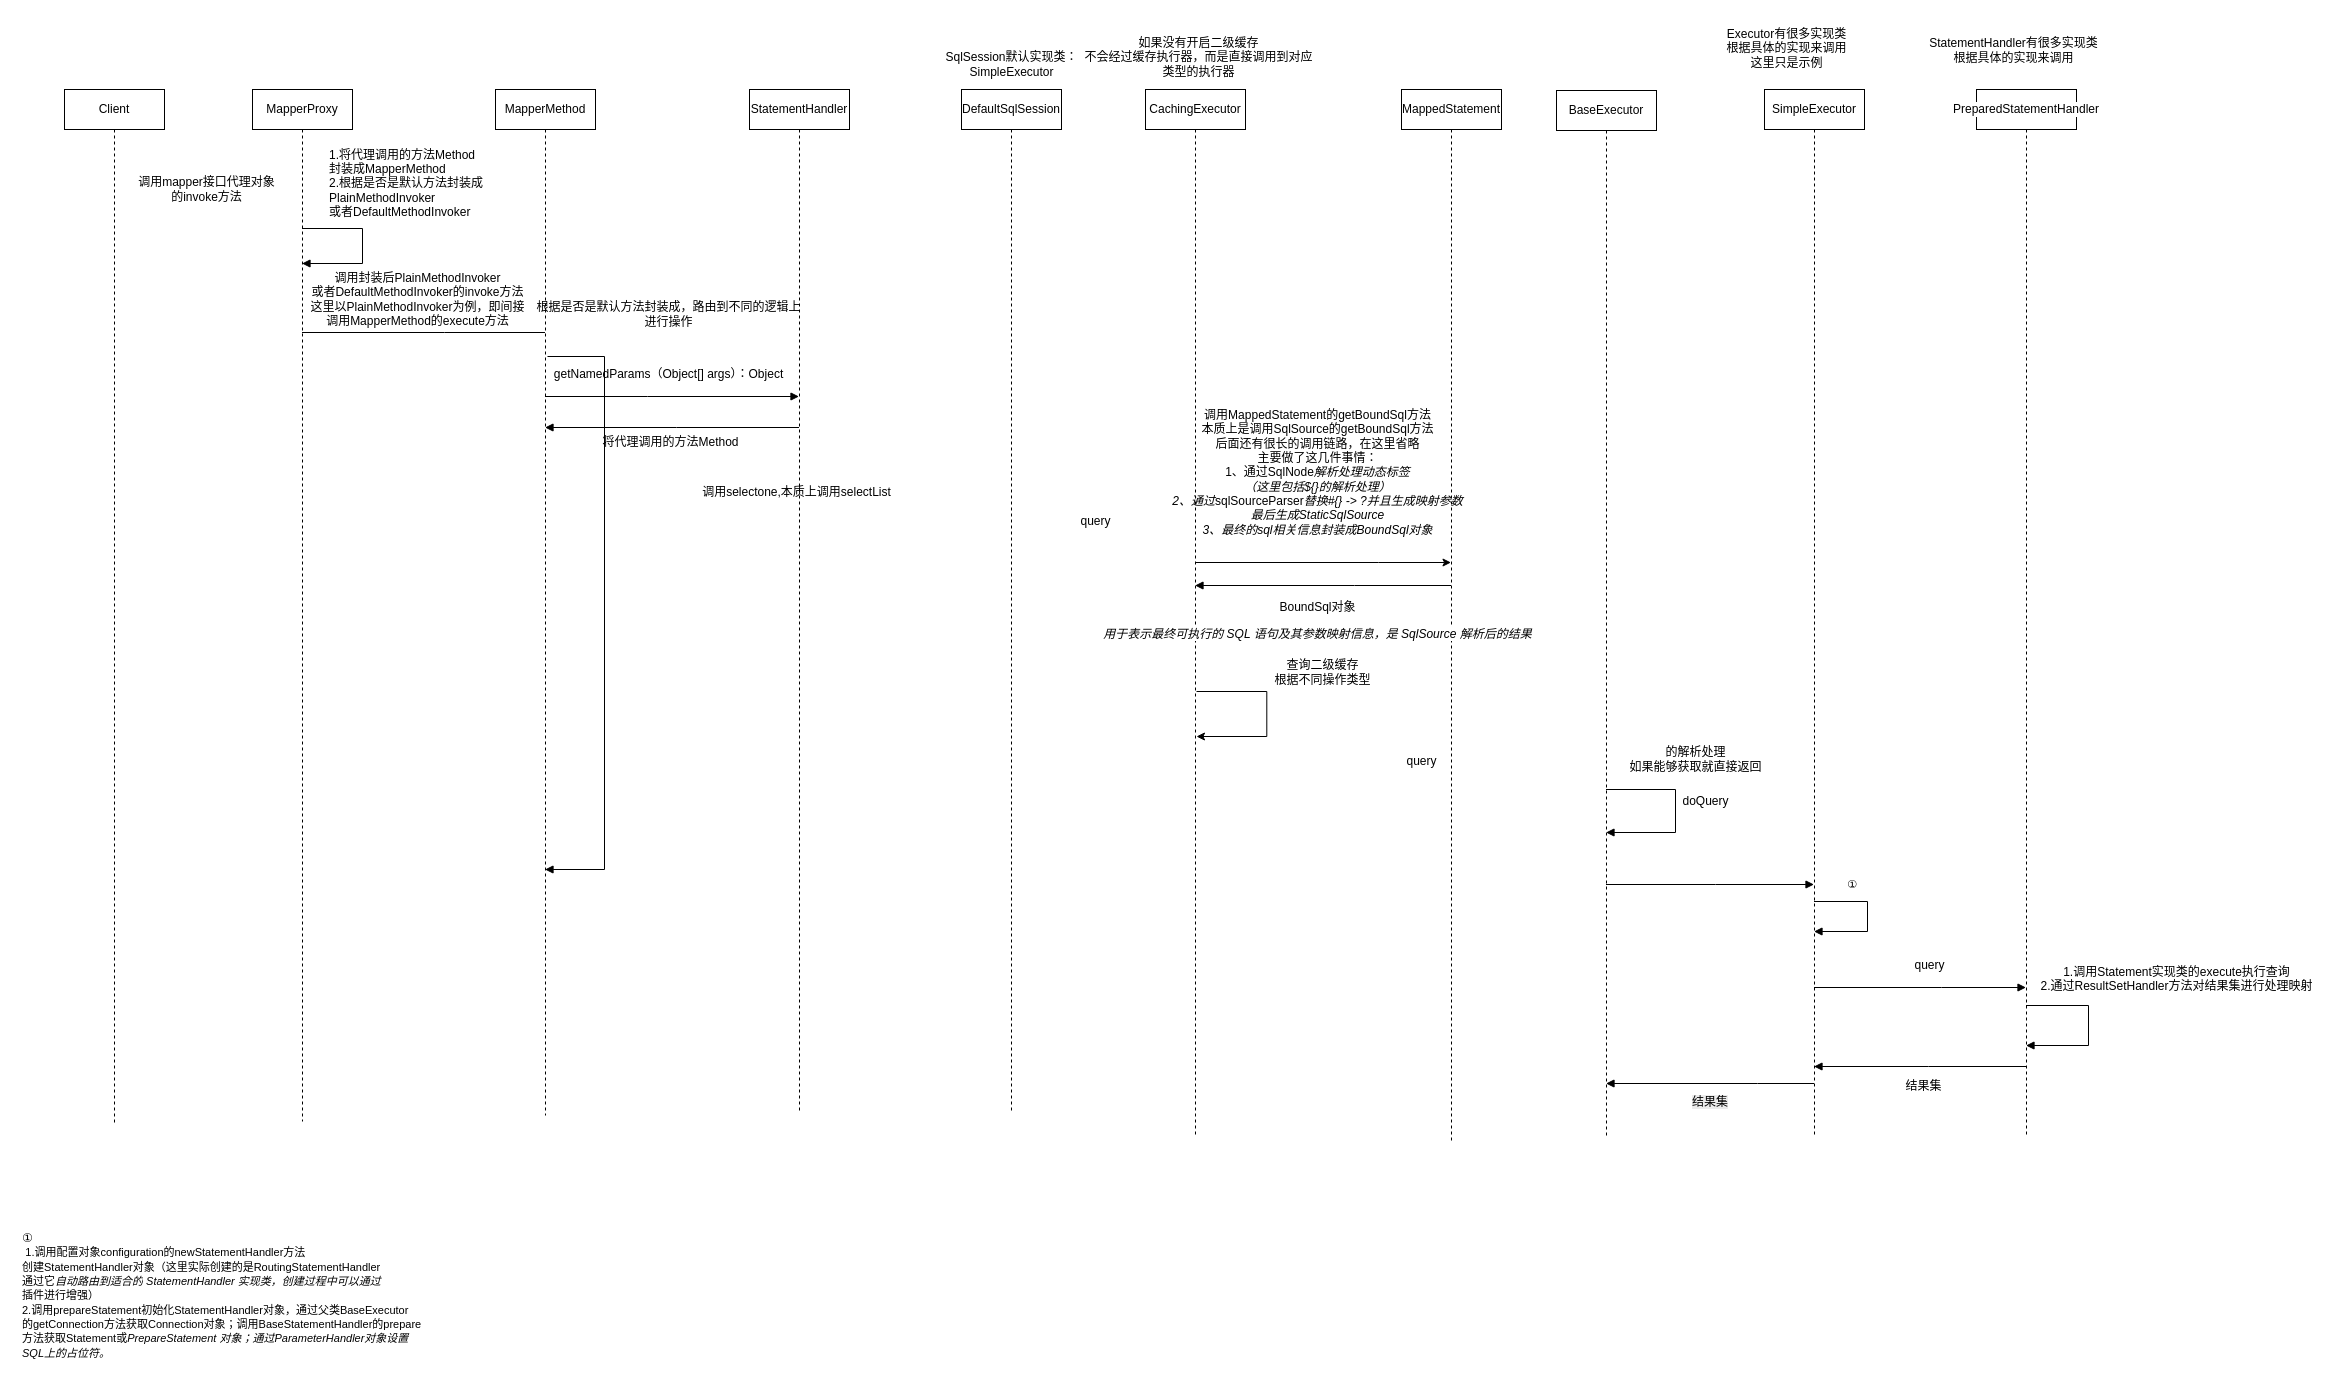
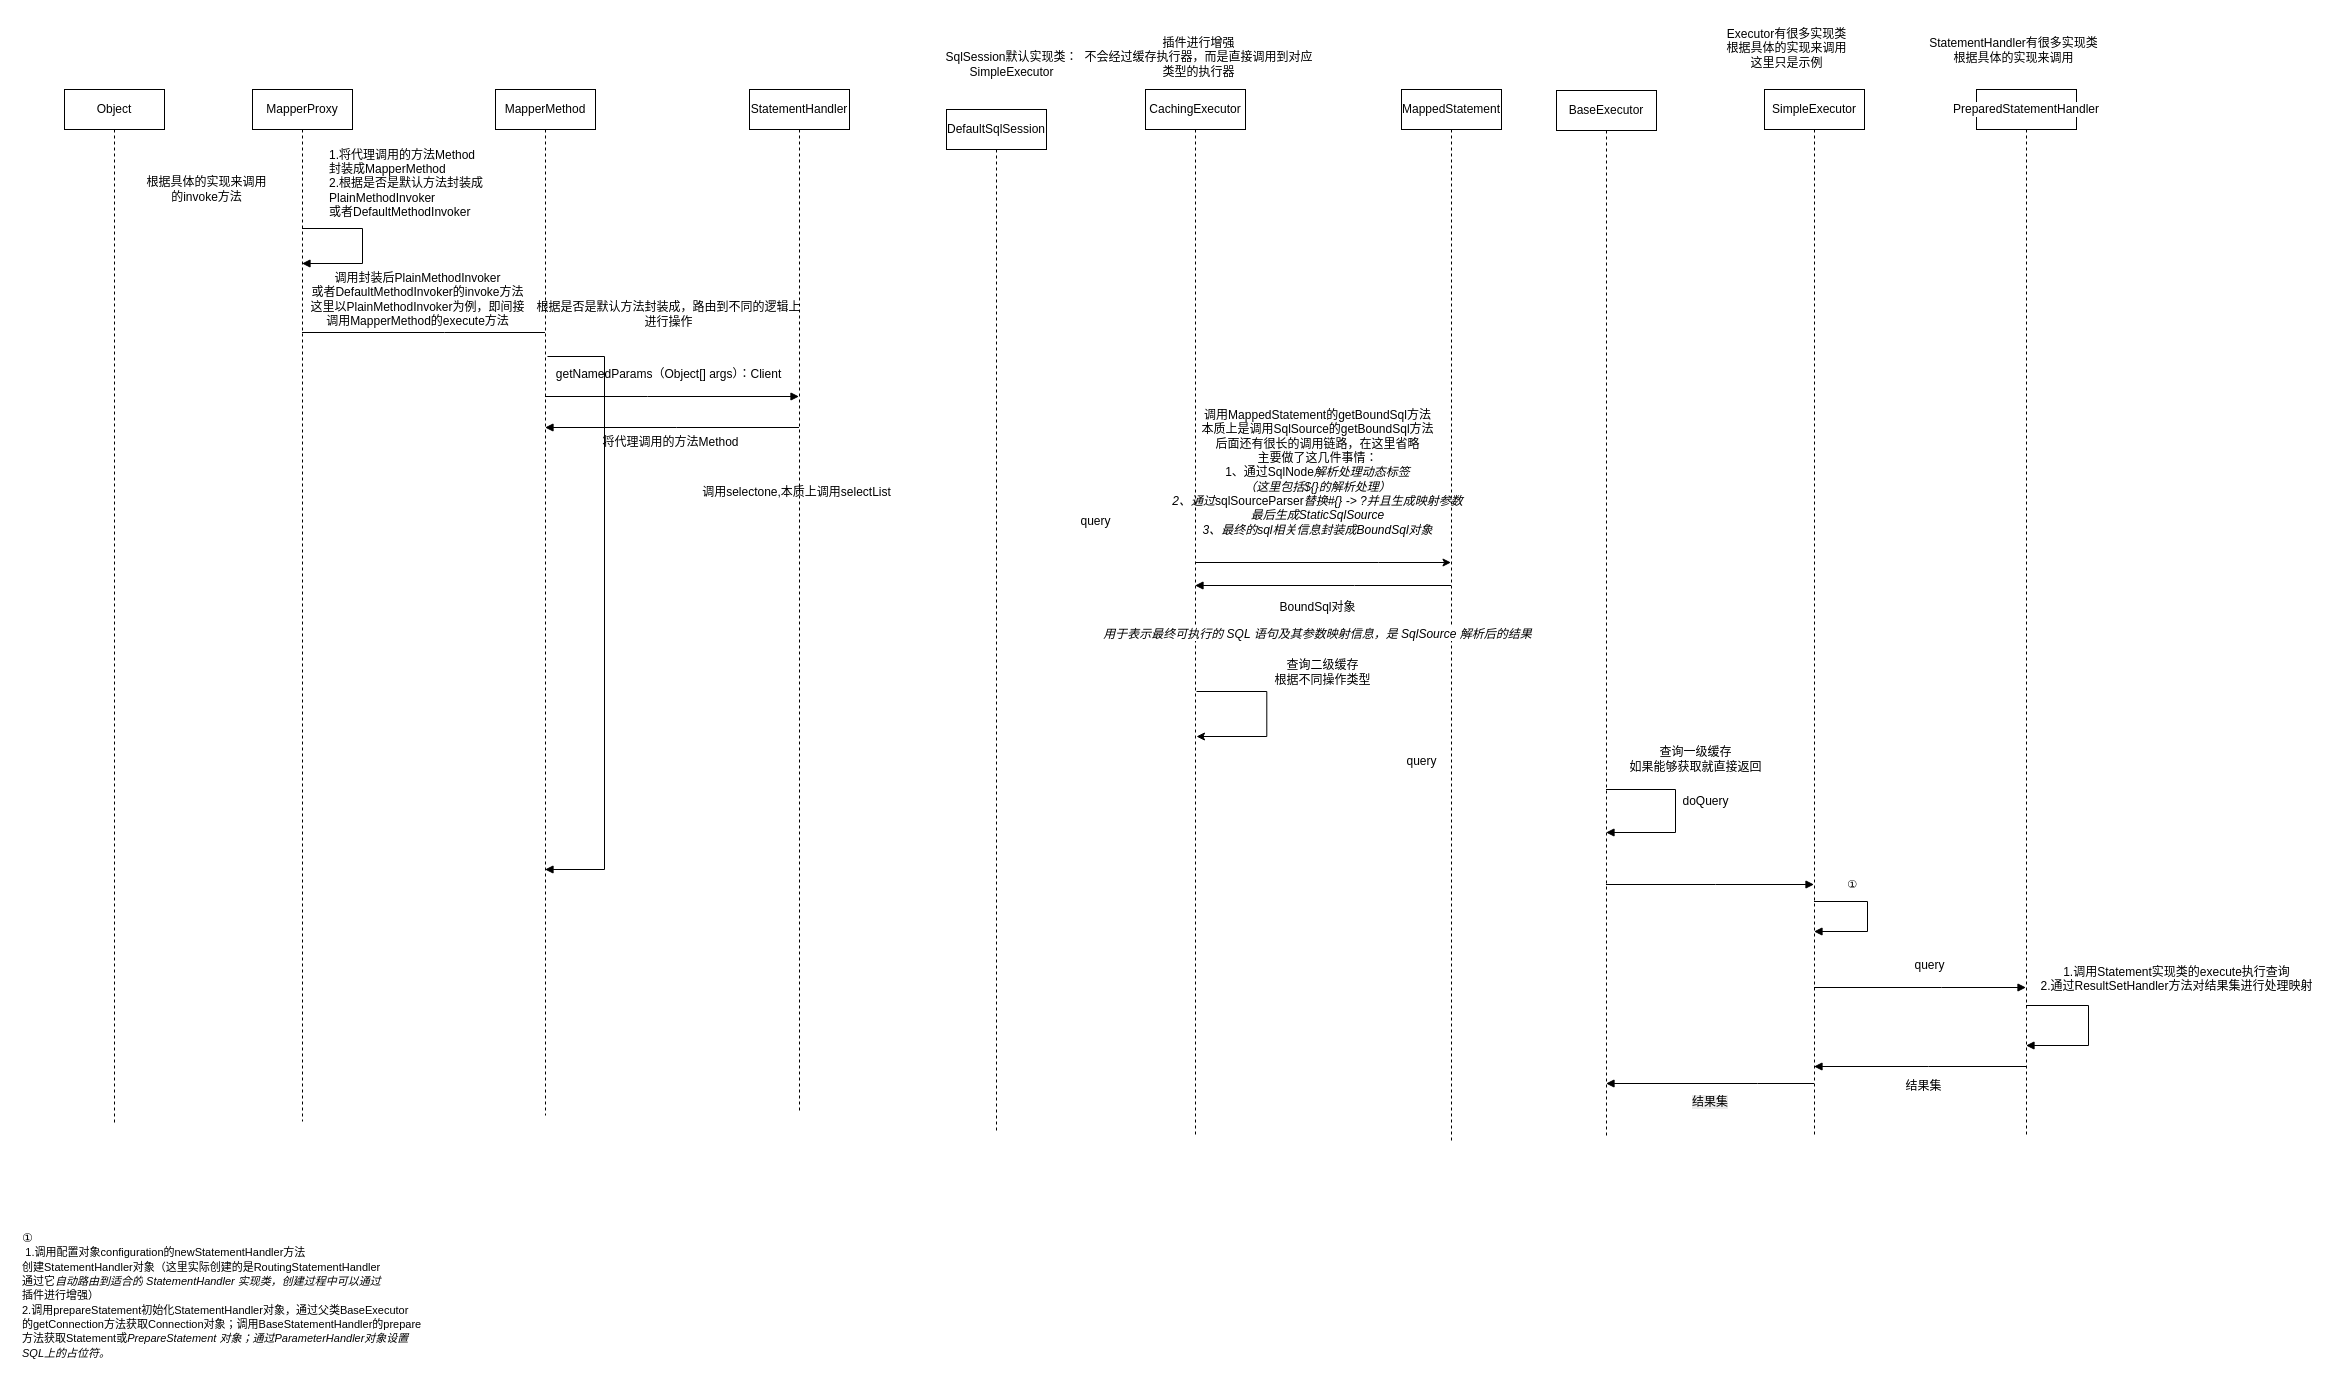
- <mxCell id="23" value="如果没有开启二级缓存&lt;div&gt;不会经过缓存执行器，而是直接调用到对应&lt;/div&gt;&lt;div&gt;类型的执行器&lt;/div&gt;" style="text;html=1;align=center;verticalAlign=middle;resizable=0;points=[];autosize=1;strokeColor=none;fillColor=none;" vertex="1" parent="1"><mxGeometry x="1075" y="29" width="246" height="55" as="geometry" /></mxCell>
+ <mxCell id="23" value="插件进行增强&lt;div&gt;不会经过缓存执行器，而是直接调用到对应&lt;/div&gt;&lt;div&gt;类型的执行器&lt;/div&gt;" style="text;html=1;align=center;verticalAlign=middle;resizable=0;points=[];autosize=1;strokeColor=none;fillColor=none;" vertex="1" parent="1"><mxGeometry x="1075" y="29" width="246" height="55" as="geometry" /></mxCell>
- <mxCell id="6" value="Client" style="shape=umlLifeline;perimeter=lifelinePerimeter;whiteSpace=wrap;html=1;container=1;dropTarget=0;collapsible=0;recursiveResize=0;outlineConnect=0;portConstraint=eastwest;newEdgeStyle={&quot;curved&quot;:0,&quot;rounded&quot;:0};" vertex="1" parent="1"><mxGeometry x="64" y="89" width="100" height="1035" as="geometry" /></mxCell>
+ <mxCell id="6" value="Object" style="shape=umlLifeline;perimeter=lifelinePerimeter;whiteSpace=wrap;html=1;container=1;dropTarget=0;collapsible=0;recursiveResize=0;outlineConnect=0;portConstraint=eastwest;newEdgeStyle={&quot;curved&quot;:0,&quot;rounded&quot;:0};" vertex="1" parent="1"><mxGeometry x="64" y="89" width="100" height="1035" as="geometry" /></mxCell>
- <mxCell id="7" value="调用mapper接口代理对象&lt;div&gt;的invoke方法&lt;/div&gt;" style="text;html=1;align=center;verticalAlign=middle;resizable=0;points=[];autosize=1;strokeColor=none;fillColor=none;" vertex="1" parent="1"><mxGeometry x="128" y="168" width="155" height="41" as="geometry" /></mxCell>
+ <mxCell id="7" value="根据具体的实现来调用&lt;div&gt;的invoke方法&lt;/div&gt;" style="text;html=1;align=center;verticalAlign=middle;resizable=0;points=[];autosize=1;strokeColor=none;fillColor=none;" vertex="1" parent="1"><mxGeometry x="128" y="168" width="155" height="41" as="geometry" /></mxCell>
- <mxCell id="15" value="getNamedParams（Object[] args）：Object" style="text;html=1;align=center;verticalAlign=middle;resizable=0;points=[];autosize=1;strokeColor=none;fillColor=none;" vertex="1" parent="1"><mxGeometry x="541.5" y="361" width="253" height="26" as="geometry" /></mxCell>
+ <mxCell id="15" value="getNamedParams（Object[] args）：Client" style="text;html=1;align=center;verticalAlign=middle;resizable=0;points=[];autosize=1;strokeColor=none;fillColor=none;" vertex="1" parent="1"><mxGeometry x="541.5" y="361" width="253" height="26" as="geometry" /></mxCell>
- <mxCell id="17" value="&lt;div style=&quot;color: rgb(8, 8, 8);&quot;&gt;&lt;span style=&quot;color: rgb(0, 0, 0); text-wrap-mode: nowrap;&quot;&gt;DefaultSqlSession&lt;/span&gt;&lt;/div&gt;" style="shape=umlLifeline;perimeter=lifelinePerimeter;whiteSpace=wrap;html=1;container=1;dropTarget=0;collapsible=0;recursiveResize=0;outlineConnect=0;portConstraint=eastwest;newEdgeStyle={&quot;curved&quot;:0,&quot;rounded&quot;:0};fontFamily=Helvetica;fontSize=12;" vertex="1" parent="1"><mxGeometry x="961" y="89" width="100" height="1023" as="geometry" /></mxCell>
+ <mxCell id="17" value="&lt;div style=&quot;color: rgb(8, 8, 8);&quot;&gt;&lt;span style=&quot;color: rgb(0, 0, 0); text-wrap-mode: nowrap;&quot;&gt;DefaultSqlSession&lt;/span&gt;&lt;/div&gt;" style="shape=umlLifeline;perimeter=lifelinePerimeter;whiteSpace=wrap;html=1;container=1;dropTarget=0;collapsible=0;recursiveResize=0;outlineConnect=0;portConstraint=eastwest;newEdgeStyle={&quot;curved&quot;:0,&quot;rounded&quot;:0};fontFamily=Helvetica;fontSize=12;" vertex="1" parent="1"><mxGeometry x="946" y="109" width="100" height="1023" as="geometry" /></mxCell>
- <mxCell id="34" value="的解析处理&lt;div&gt;如果能够获取就直接返回&lt;/div&gt;" style="text;html=1;align=center;verticalAlign=middle;resizable=0;points=[];autosize=1;strokeColor=none;fillColor=none;" vertex="1" parent="1"><mxGeometry x="1620" y="738" width="150" height="41" as="geometry" /></mxCell>
+ <mxCell id="34" value="查询一级缓存&lt;div&gt;如果能够获取就直接返回&lt;/div&gt;" style="text;html=1;align=center;verticalAlign=middle;resizable=0;points=[];autosize=1;strokeColor=none;fillColor=none;" vertex="1" parent="1"><mxGeometry x="1620" y="738" width="150" height="41" as="geometry" /></mxCell>
